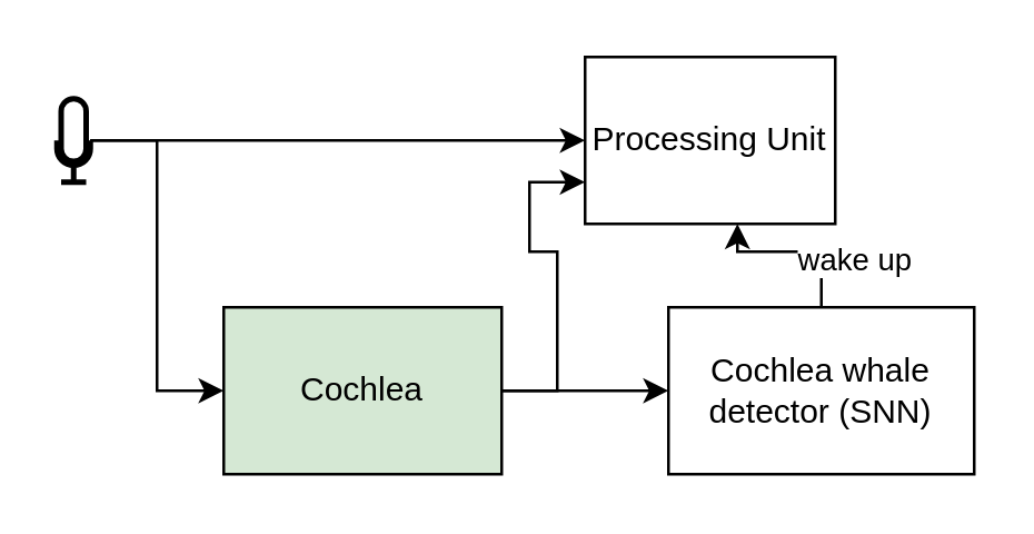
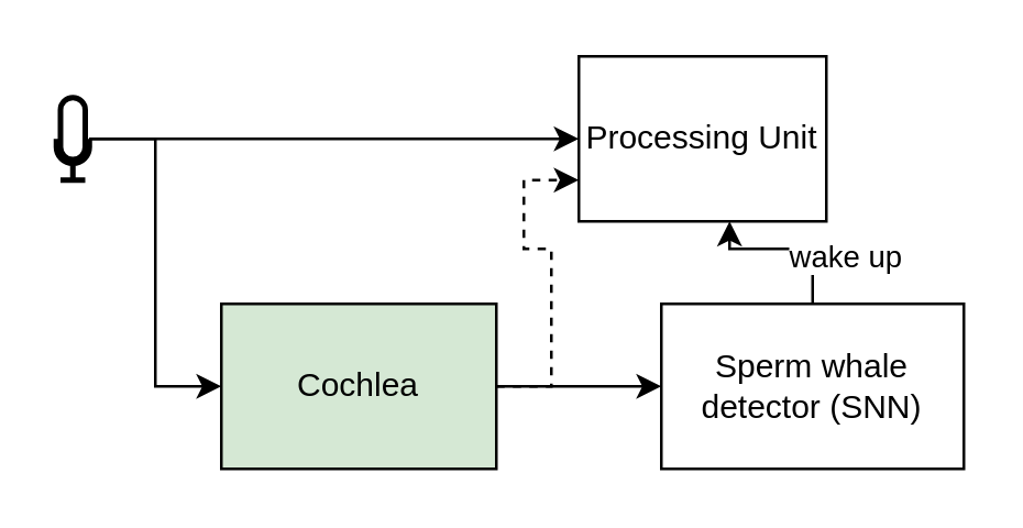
- <mxCell id="5" style="edgeStyle=orthogonalEdgeStyle;rounded=0;orthogonalLoop=1;jettySize=auto;html=1;exitX=1;exitY=0.5;exitDx=0;exitDy=0;entryX=0;entryY=0.75;entryDx=0;entryDy=0;" edge="1" parent="1" source="6" target="8"><mxGeometry relative="1" as="geometry" /></mxCell>
+ <mxCell id="5" style="edgeStyle=orthogonalEdgeStyle;rounded=0;orthogonalLoop=1;jettySize=auto;html=1;exitX=1;exitY=0.5;exitDx=0;exitDy=0;entryX=0;entryY=0.75;entryDx=0;entryDy=0;dashed=1;" edge="1" parent="1" source="6" target="8"><mxGeometry relative="1" as="geometry" /></mxCell>
- <mxCell id="7" value="Cochlea whale detector (SNN)" style="rounded=0;whiteSpace=wrap;html=1;" vertex="1" parent="1"><mxGeometry x="240" y="110" width="110" height="60" as="geometry" /></mxCell>
+ <mxCell id="7" value="Sperm whale detector (SNN)" style="rounded=0;whiteSpace=wrap;html=1;" vertex="1" parent="1"><mxGeometry x="240" y="110" width="110" height="60" as="geometry" /></mxCell>
